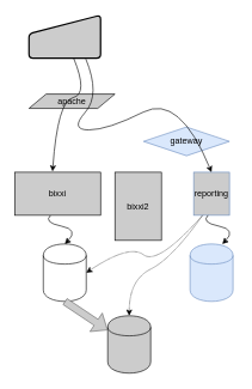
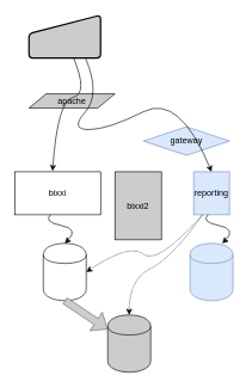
- <mxCell id="12" value="bixxi" style="rounded=0;whiteSpace=wrap;html=1;fillColor=#CCCCCC;" vertex="1" parent="1"><mxGeometry x="20" y="239" width="120" height="60" as="geometry" /></mxCell>
+ <mxCell id="12" value="bixxi" style="rounded=0;whiteSpace=wrap;html=1;fillColor=#ffffff;" vertex="1" parent="1"><mxGeometry x="20" y="239" width="120" height="60" as="geometry" /></mxCell>
- <mxCell id="14" value="reporting" style="rounded=0;whiteSpace=wrap;html=1;fillColor=#cccccc;strokeColor=#6c8ebf;" vertex="1" parent="1"><mxGeometry x="270" y="239" width="50" height="60" as="geometry" /></mxCell>
+ <mxCell id="14" value="reporting" style="rounded=0;whiteSpace=wrap;html=1;fillColor=#dae8fc;strokeColor=#6c8ebf;" vertex="1" parent="1"><mxGeometry x="270" y="239" width="50" height="60" as="geometry" /></mxCell>
